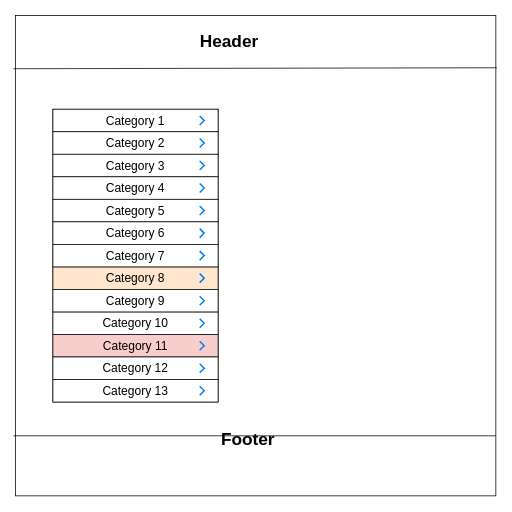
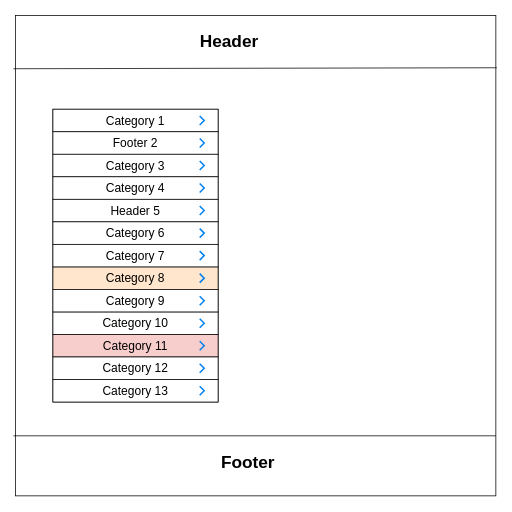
- <mxCell id="7" value="&lt;span style=&quot;font-size: 16px ; white-space: normal&quot;&gt;Category 2&lt;/span&gt;" style="rounded=0;whiteSpace=wrap;html=1;" parent="1" vertex="1"><mxGeometry x="70" y="175" width="220" height="30" as="geometry" /></mxCell>
+ <mxCell id="7" value="&lt;span style=&quot;font-size: 16px ; white-space: normal&quot;&gt;Footer 2&lt;/span&gt;" style="rounded=0;whiteSpace=wrap;html=1;" parent="1" vertex="1"><mxGeometry x="70" y="175" width="220" height="30" as="geometry" /></mxCell>
- <mxCell id="10" value="&lt;span style=&quot;font-size: 16px ; white-space: normal&quot;&gt;Category 5&lt;/span&gt;" style="rounded=0;whiteSpace=wrap;html=1;" parent="1" vertex="1"><mxGeometry x="70" y="265" width="220" height="30" as="geometry" /></mxCell>
+ <mxCell id="10" value="&lt;span style=&quot;font-size: 16px ; white-space: normal&quot;&gt;Header 5&lt;/span&gt;" style="rounded=0;whiteSpace=wrap;html=1;" parent="1" vertex="1"><mxGeometry x="70" y="265" width="220" height="30" as="geometry" /></mxCell>
- <mxCell id="33" value="&lt;b&gt;&lt;font style=&quot;font-size: 23px&quot;&gt;Footer&lt;/font&gt;&lt;/b&gt;" style="text;html=1;strokeColor=none;fillColor=none;align=center;verticalAlign=middle;whiteSpace=wrap;rounded=0;" parent="1" vertex="1"><mxGeometry x="255" y="575" width="150" height="20" as="geometry" /></mxCell>
+ <mxCell id="33" value="&lt;b&gt;&lt;font style=&quot;font-size: 23px&quot;&gt;Footer&lt;/font&gt;&lt;/b&gt;" style="text;html=1;strokeColor=none;fillColor=none;align=center;verticalAlign=middle;whiteSpace=wrap;rounded=0;" parent="1" vertex="1"><mxGeometry x="255" y="605" width="150" height="20" as="geometry" /></mxCell>
